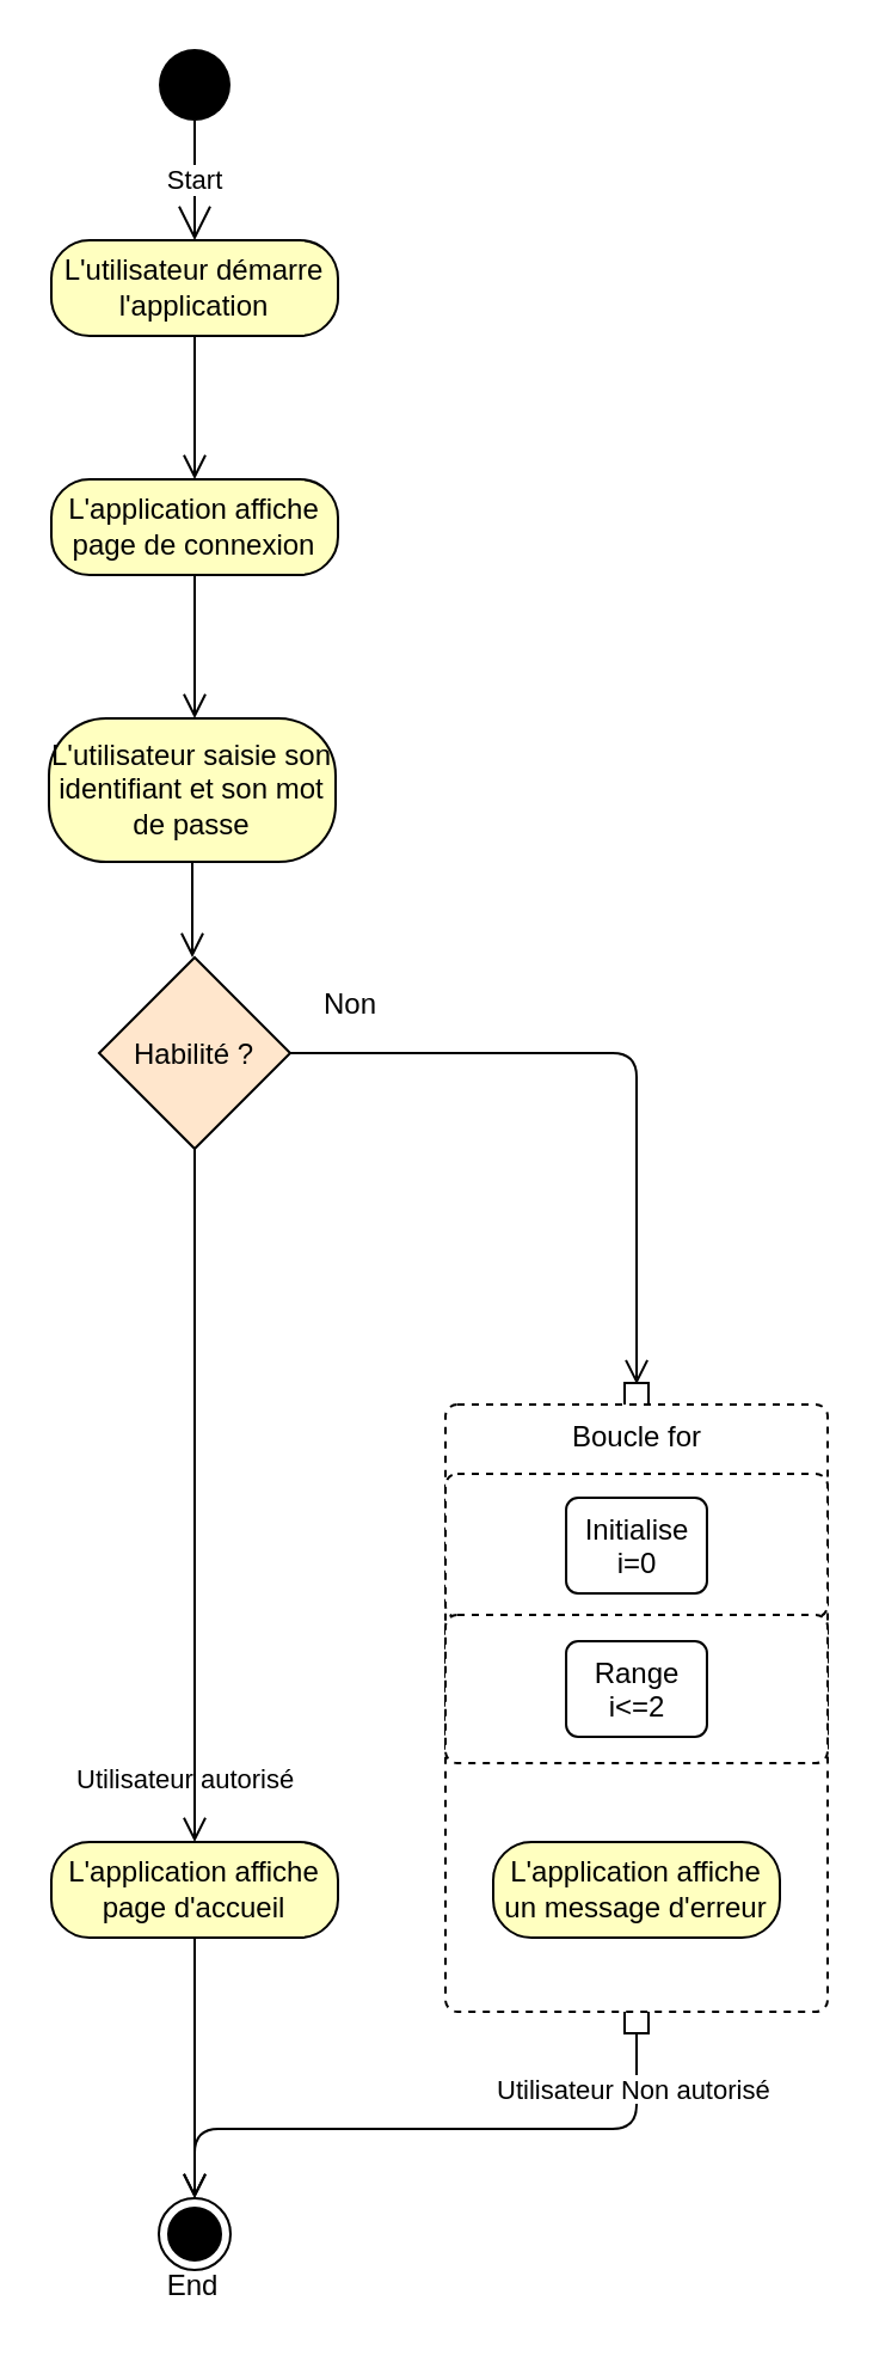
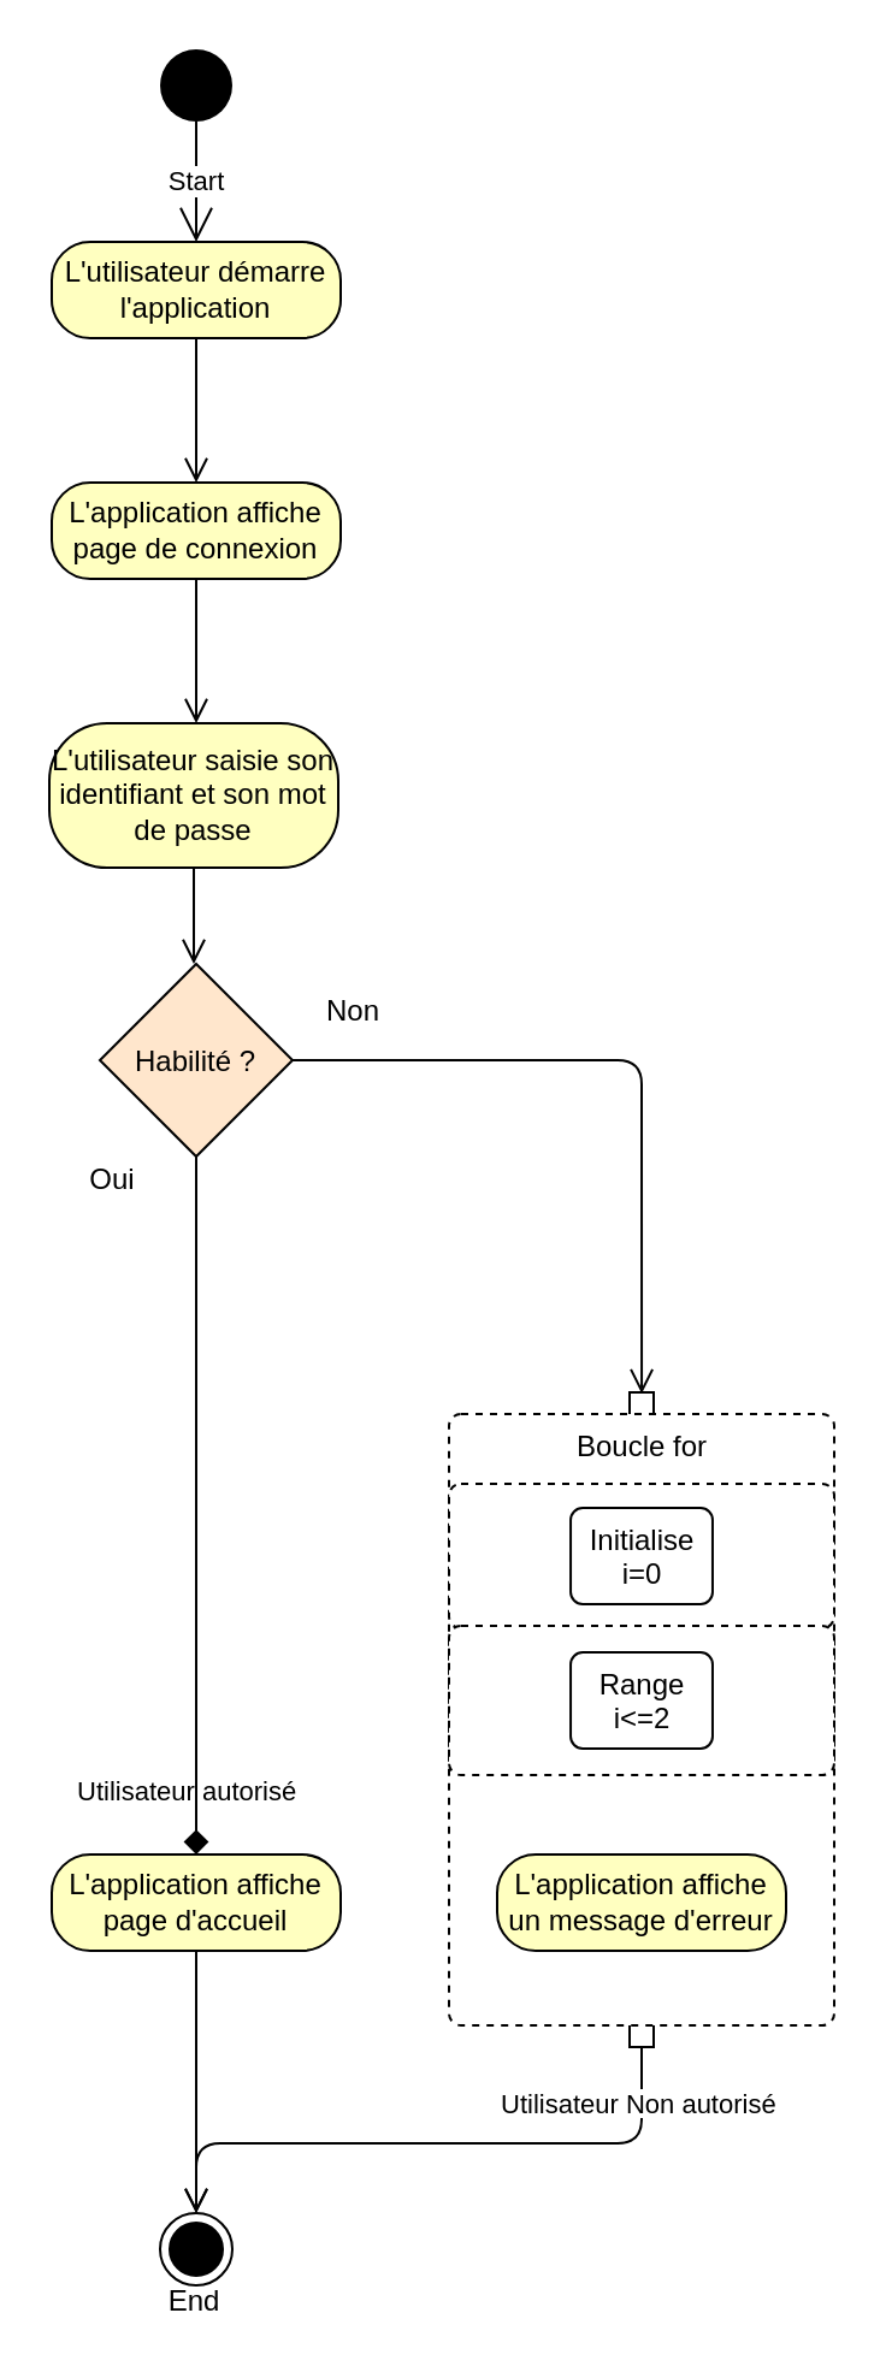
+ <mxCell id="17" value="Oui" style="text;html=1;align=center;verticalAlign=middle;resizable=0;points=[];autosize=1;" vertex="1" parent="1"><mxGeometry x="31" y="480" width="30" height="20" as="geometry" /></mxCell>
- <mxCell id="36" value="" style="edgeStyle=orthogonalEdgeStyle;html=1;verticalAlign=bottom;endArrow=open;endSize=8;strokeColor=#000000;exitX=0.5;exitY=1;exitDx=0;exitDy=0;entryX=0.5;entryY=0;entryDx=0;entryDy=0;" edge="1" parent="1" source="18" target="23"><mxGeometry relative="1" as="geometry"><mxPoint x="81" y="744" as="targetPoint" /><mxPoint x="81" y="685" as="sourcePoint" /><Array as="points" /></mxGeometry></mxCell>
+ <mxCell id="36" value="" style="edgeStyle=orthogonalEdgeStyle;html=1;verticalAlign=bottom;endArrow=diamond;endSize=8;strokeColor=#000000;exitX=0.5;exitY=1;exitDx=0;exitDy=0;entryX=0.5;entryY=0;entryDx=0;entryDy=0;" edge="1" parent="1" source="18" target="23"><mxGeometry relative="1" as="geometry"><mxPoint x="81" y="744" as="targetPoint" /><mxPoint x="81" y="685" as="sourcePoint" /><Array as="points" /></mxGeometry></mxCell>
